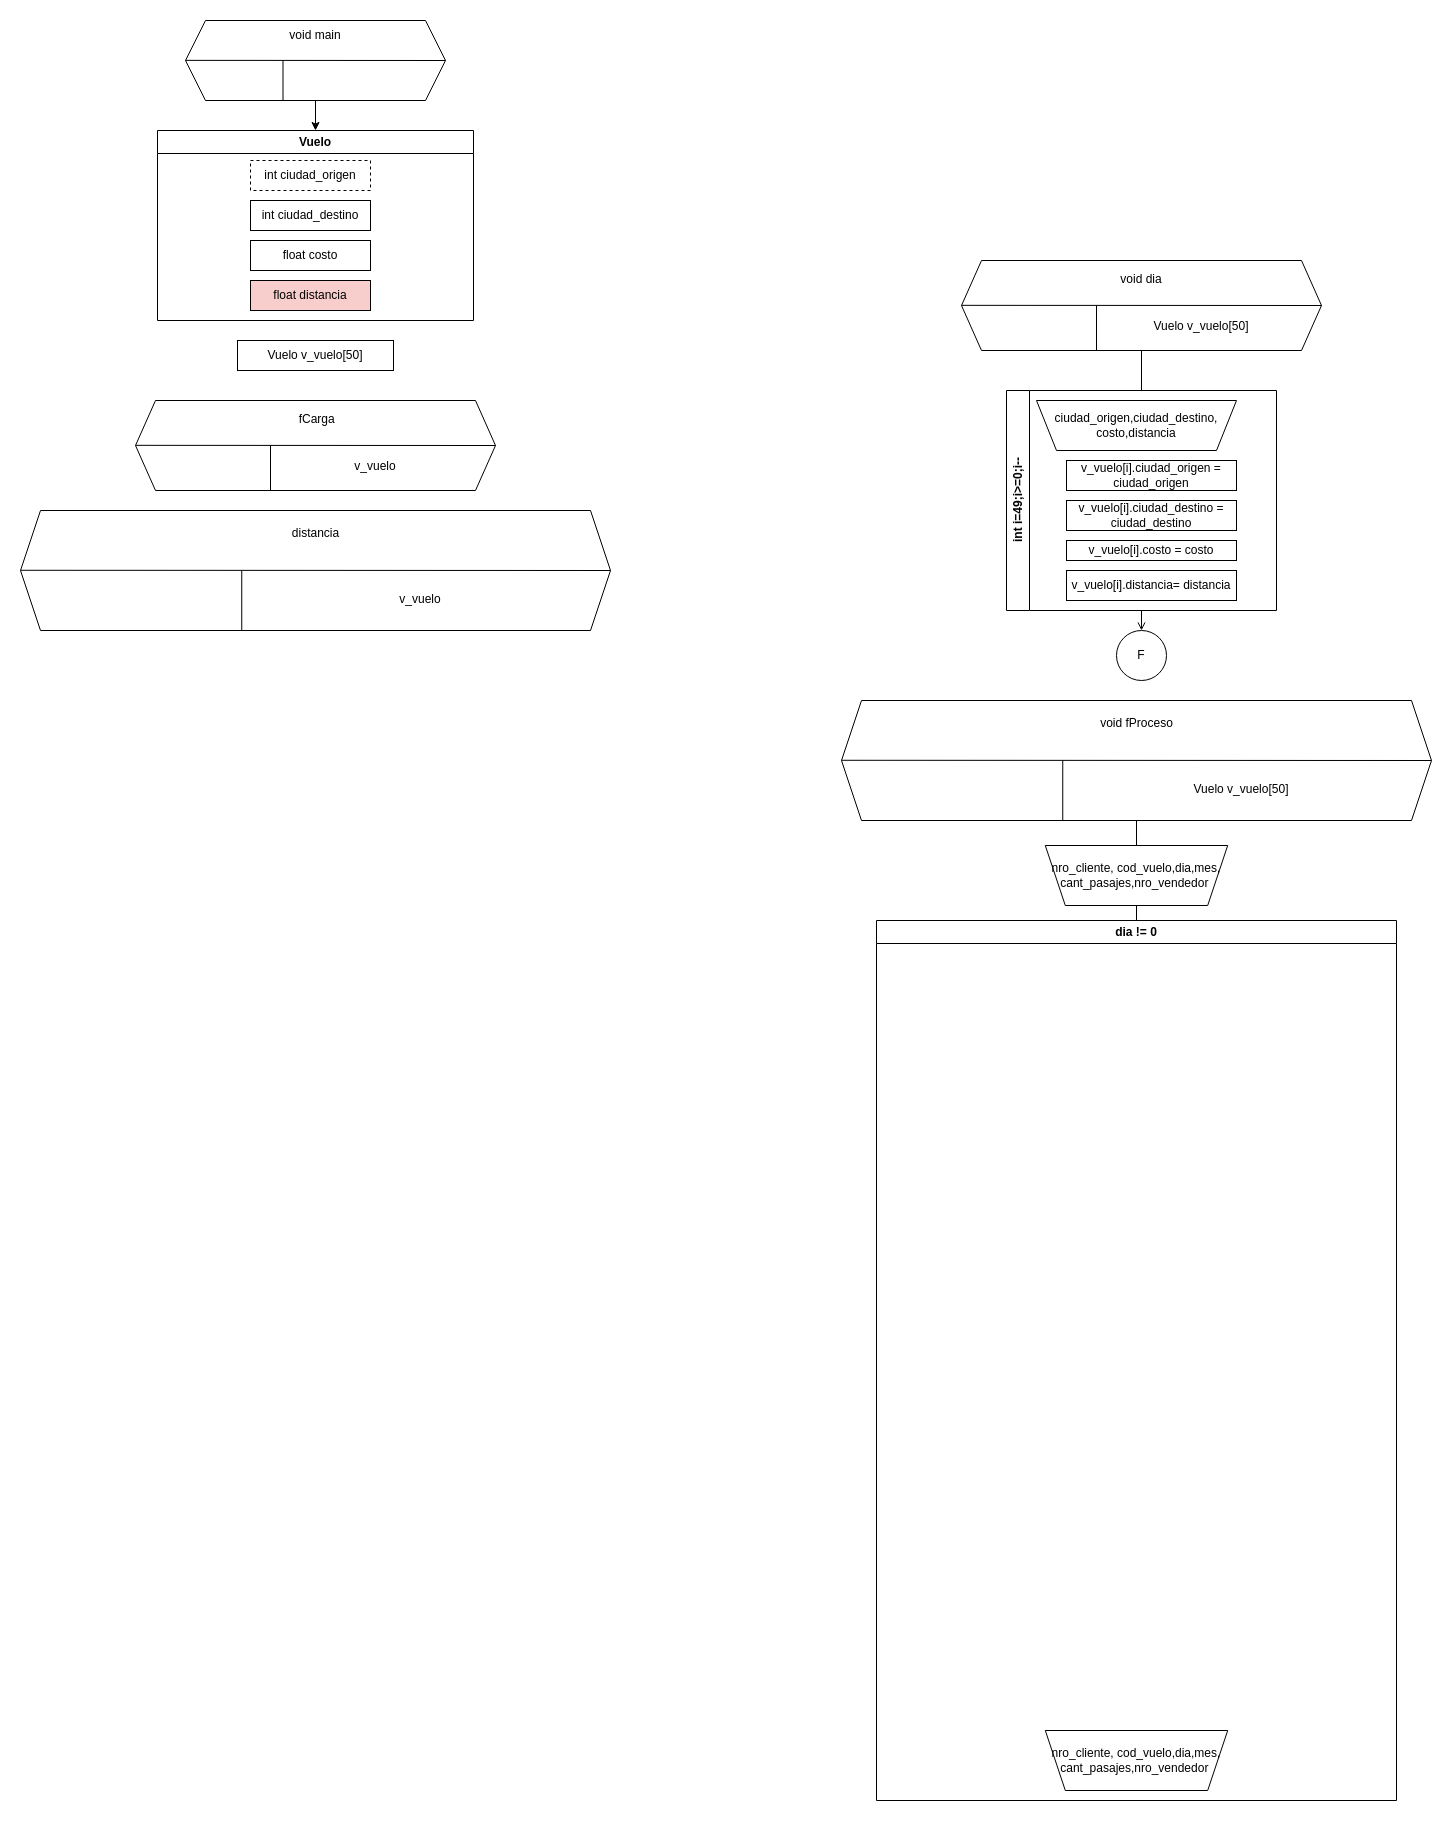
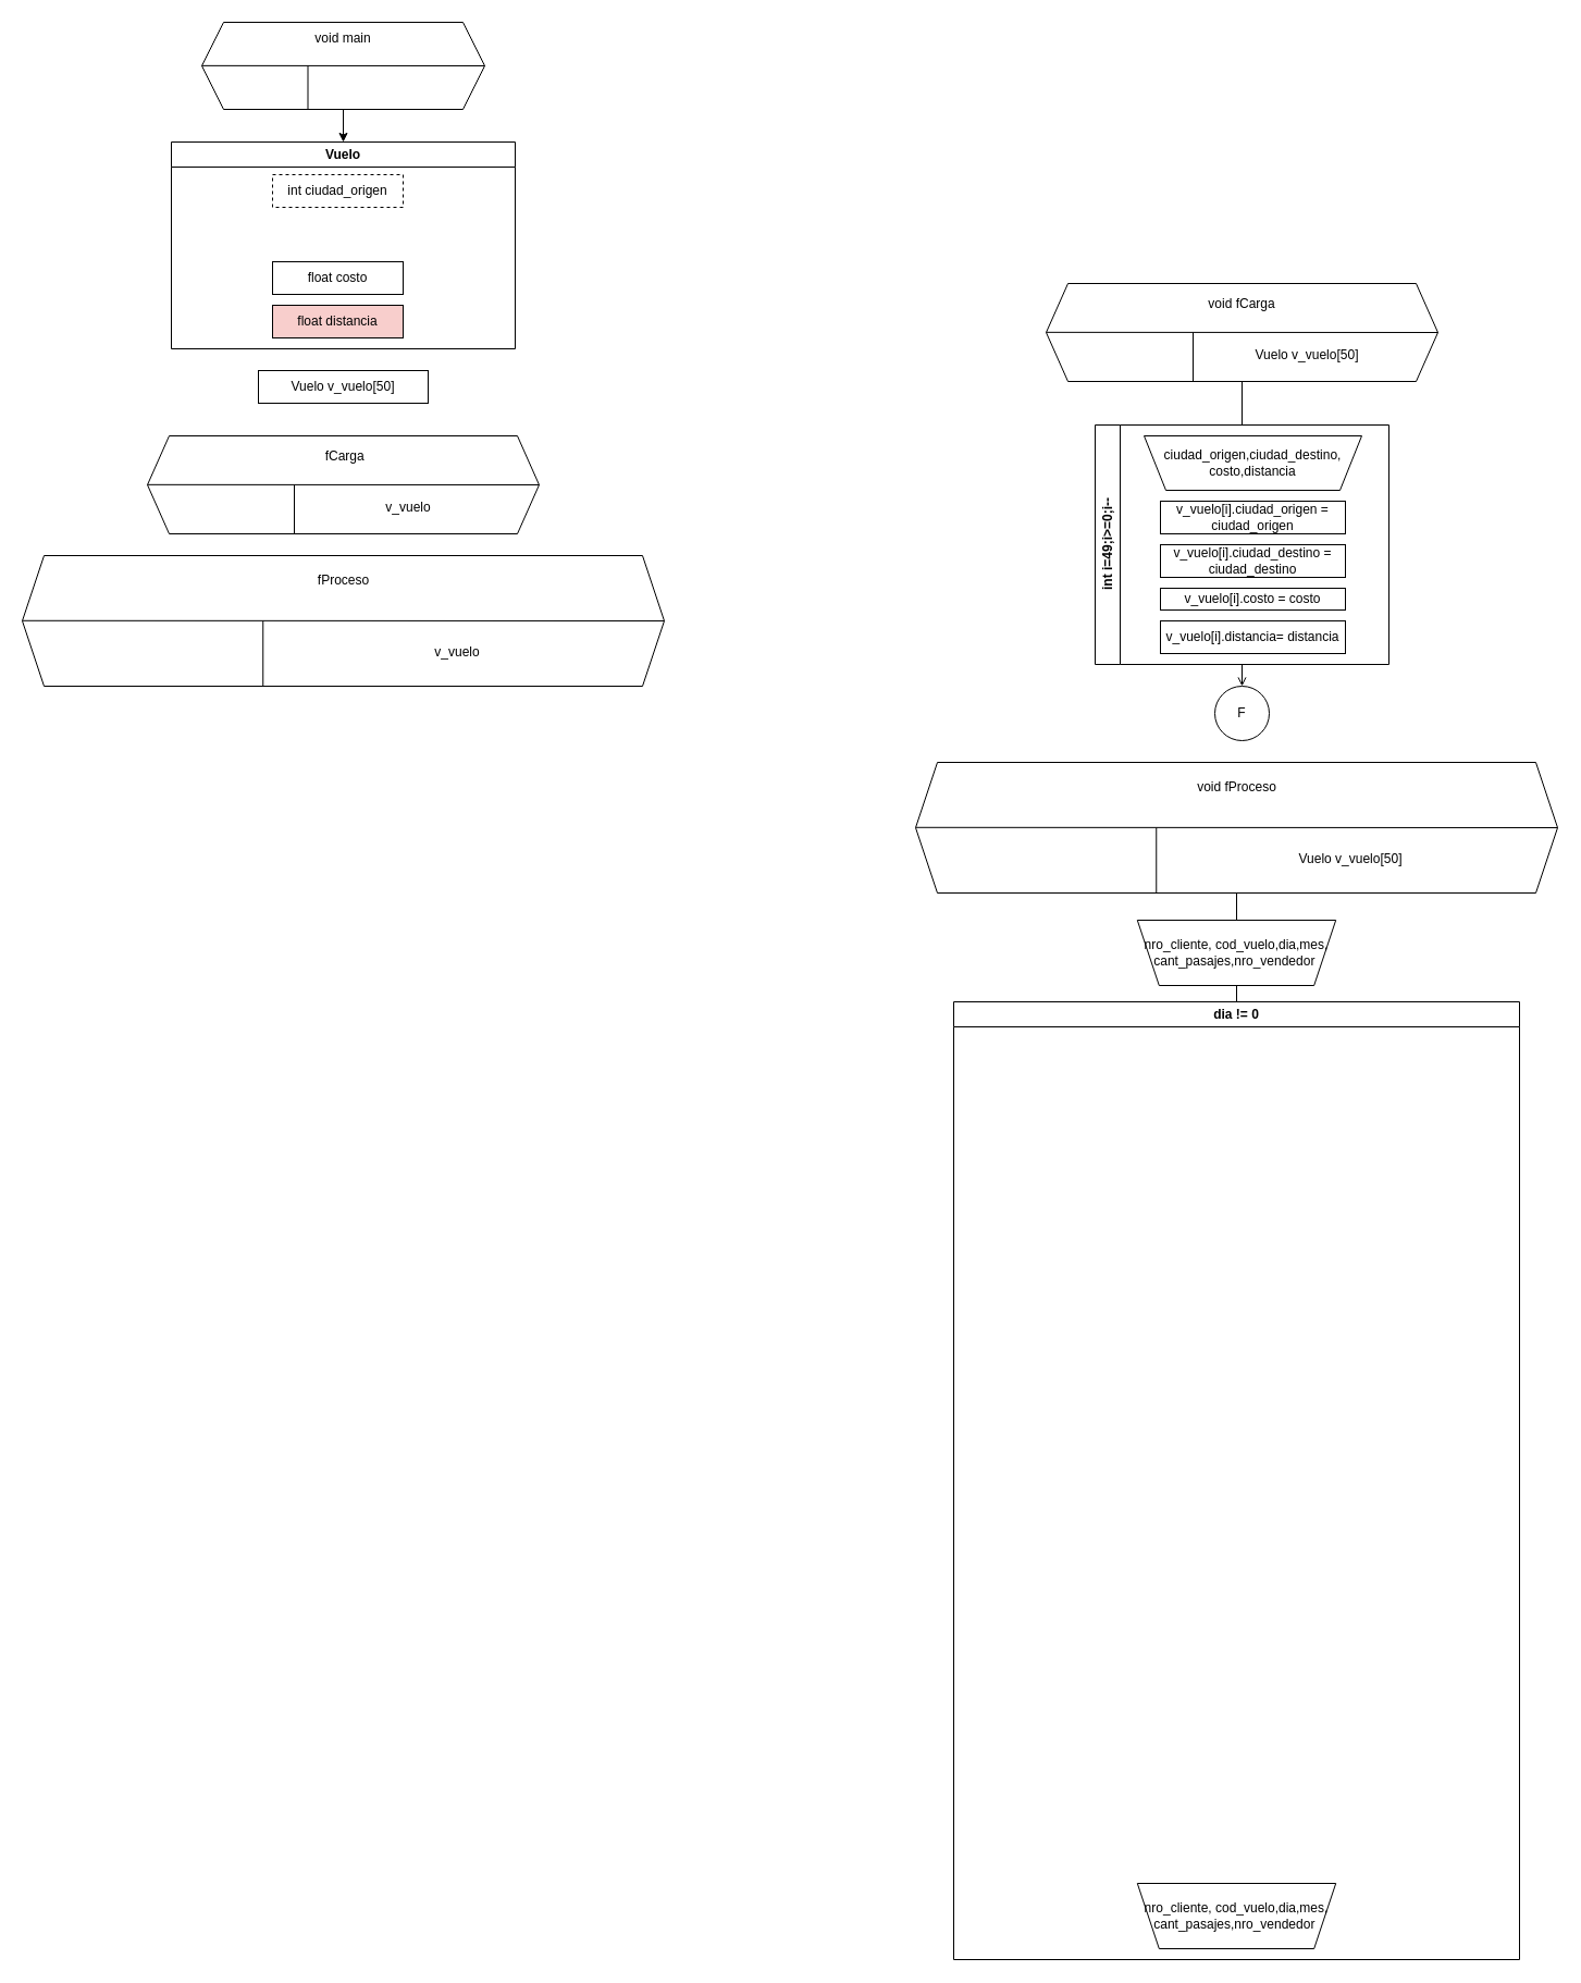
- <mxCell id="12" value="int ciudad_destino" style="whiteSpace=wrap;html=1;" vertex="1" parent="8"><mxGeometry x="93" y="70" width="120" height="30" as="geometry" /></mxCell>
- <mxCell id="28" value="void dia" style="text;align=center;html=1;verticalAlign=middle;whiteSpace=wrap;rounded=0;fontSize=12;fontFamily=Helvetica;" vertex="1" parent="24"><mxGeometry x="90" y="16.364" width="180" height="6.136" as="geometry" /></mxCell>
+ <mxCell id="28" value="void fCarga" style="text;align=center;html=1;verticalAlign=middle;whiteSpace=wrap;rounded=0;fontSize=12;fontFamily=Helvetica;" vertex="1" parent="24"><mxGeometry x="90" y="16.364" width="180" height="6.136" as="geometry" /></mxCell>
- <mxCell id="17" value="ciudad_origen,ciudad_destino, costo,distancia" style="shape=trapezoid;perimeter=trapezoidPerimeter;whiteSpace=wrap;html=1;fixedSize=1;direction=west;rounded=0;" vertex="1" parent="16"><mxGeometry x="30" y="10" width="200" height="50" as="geometry" /></mxCell>
+ <mxCell id="17" value="ciudad_origen,ciudad_destino, costo,distancia" style="shape=trapezoid;perimeter=trapezoidPerimeter;whiteSpace=wrap;html=1;fixedSize=1;direction=west;rounded=0;" vertex="1" parent="16"><mxGeometry x="45" y="10" width="200" height="50" as="geometry" /></mxCell>
- <mxCell id="54" value="distancia" style="text;align=center;html=1;verticalAlign=middle;whiteSpace=wrap;rounded=0;fontSize=12;fontFamily=Helvetica;" vertex="1" parent="51"><mxGeometry x="147.5" y="15" width="295" height="15" as="geometry" /></mxCell>
+ <mxCell id="54" value="fProceso" style="text;align=center;html=1;verticalAlign=middle;whiteSpace=wrap;rounded=0;fontSize=12;fontFamily=Helvetica;" vertex="1" parent="51"><mxGeometry x="147.5" y="15" width="295" height="15" as="geometry" /></mxCell>
